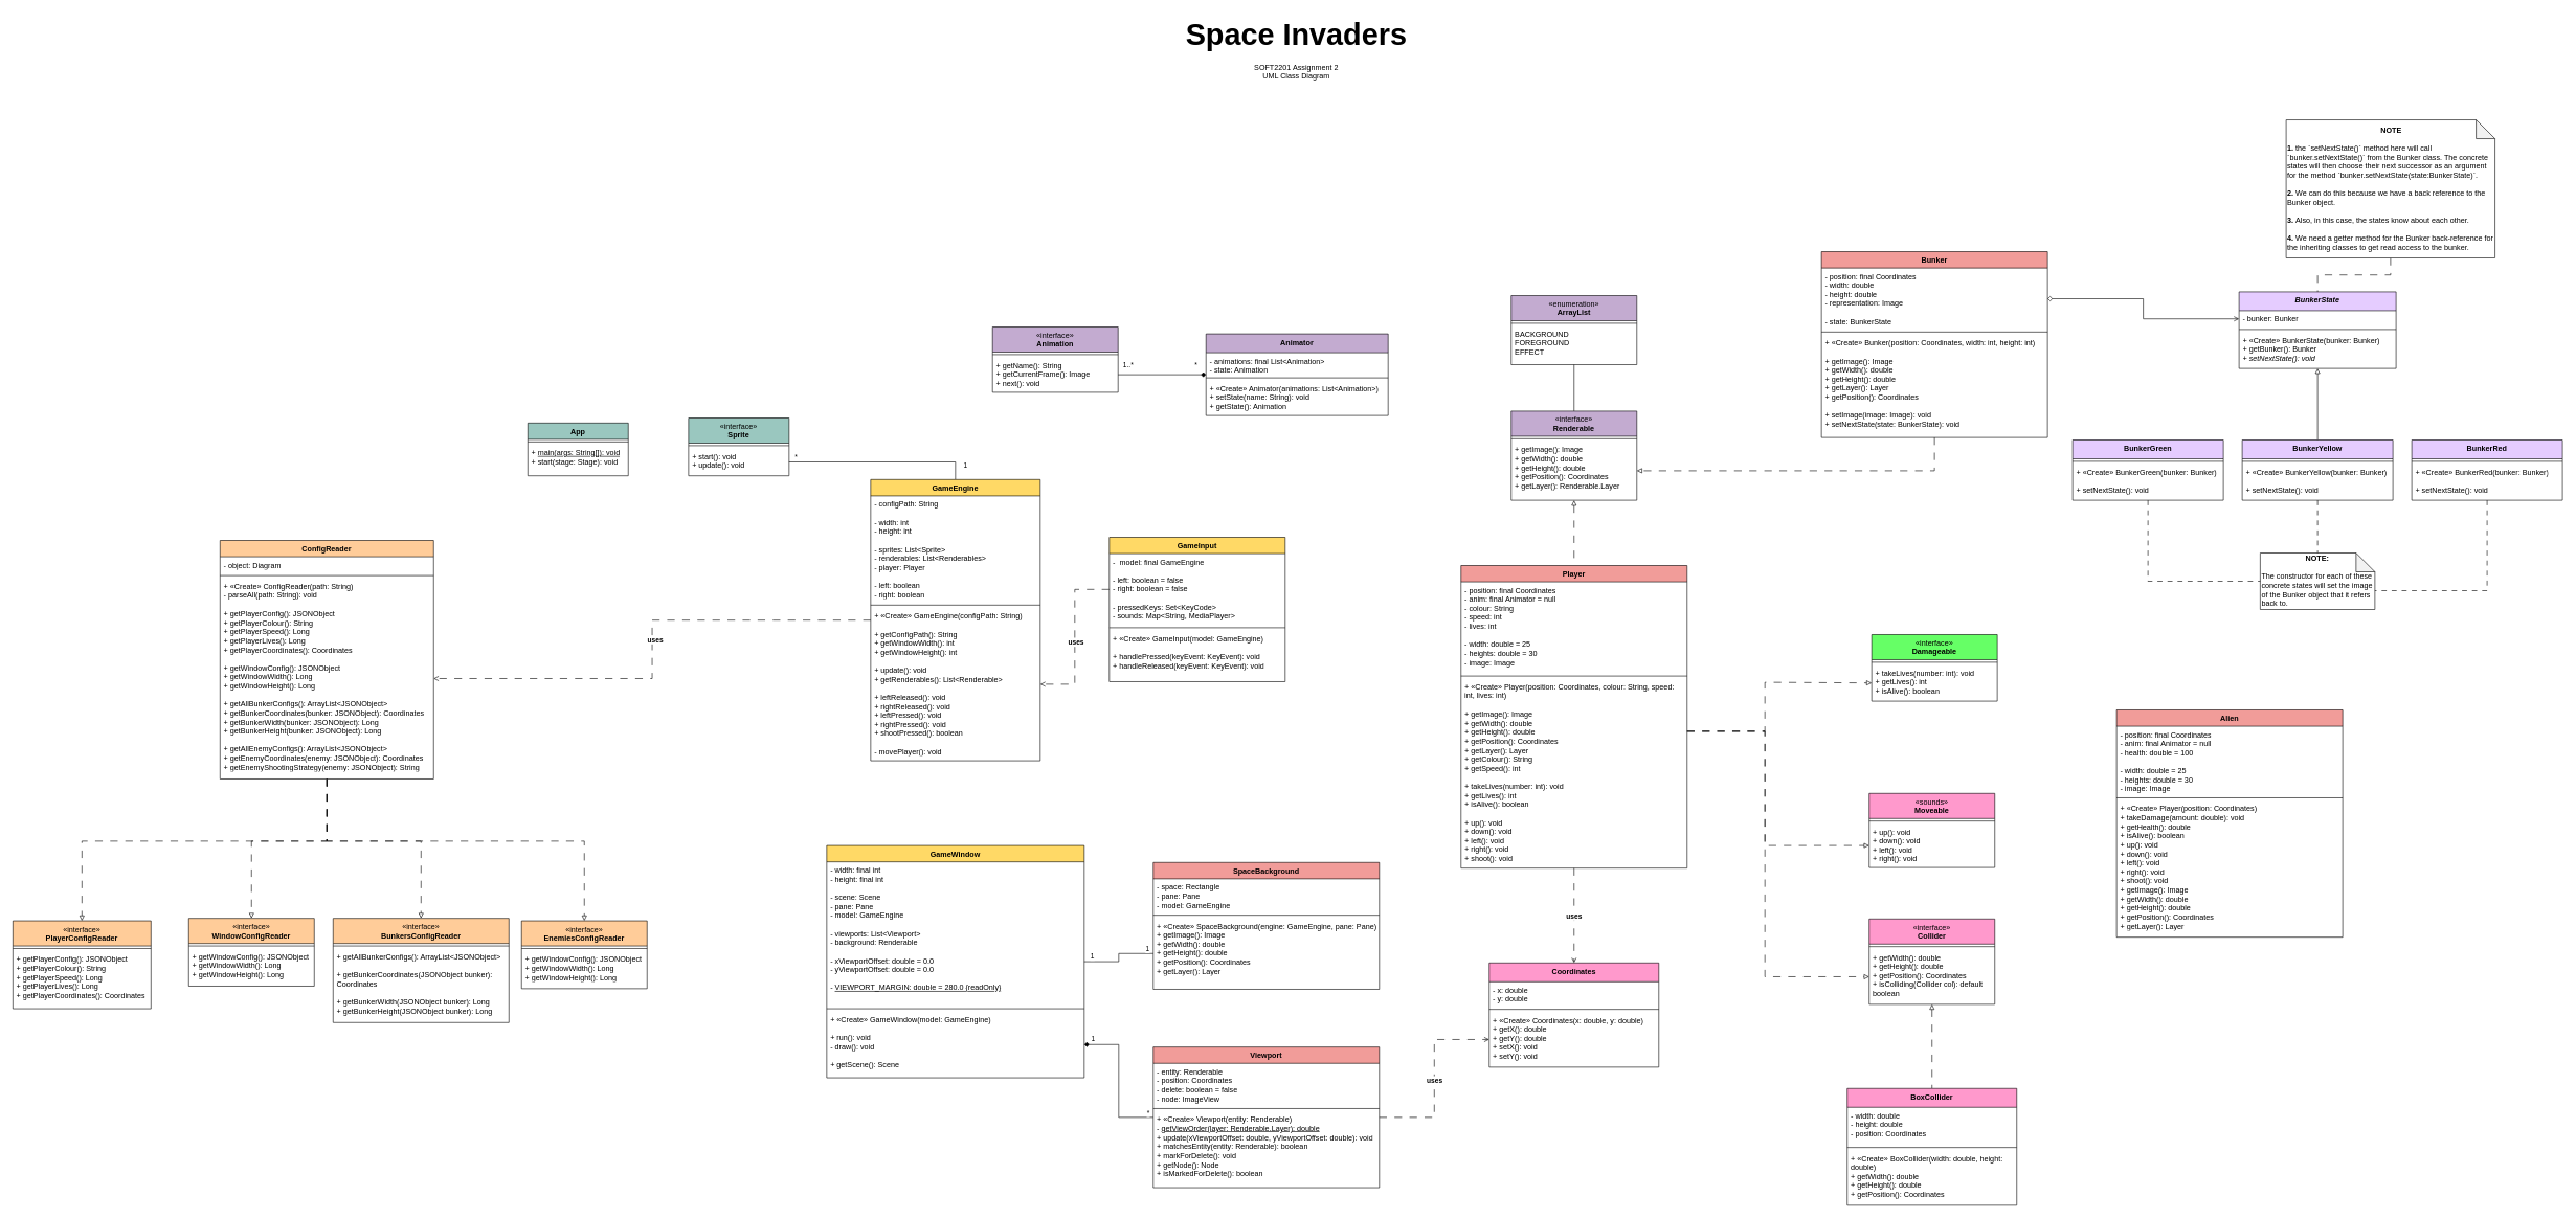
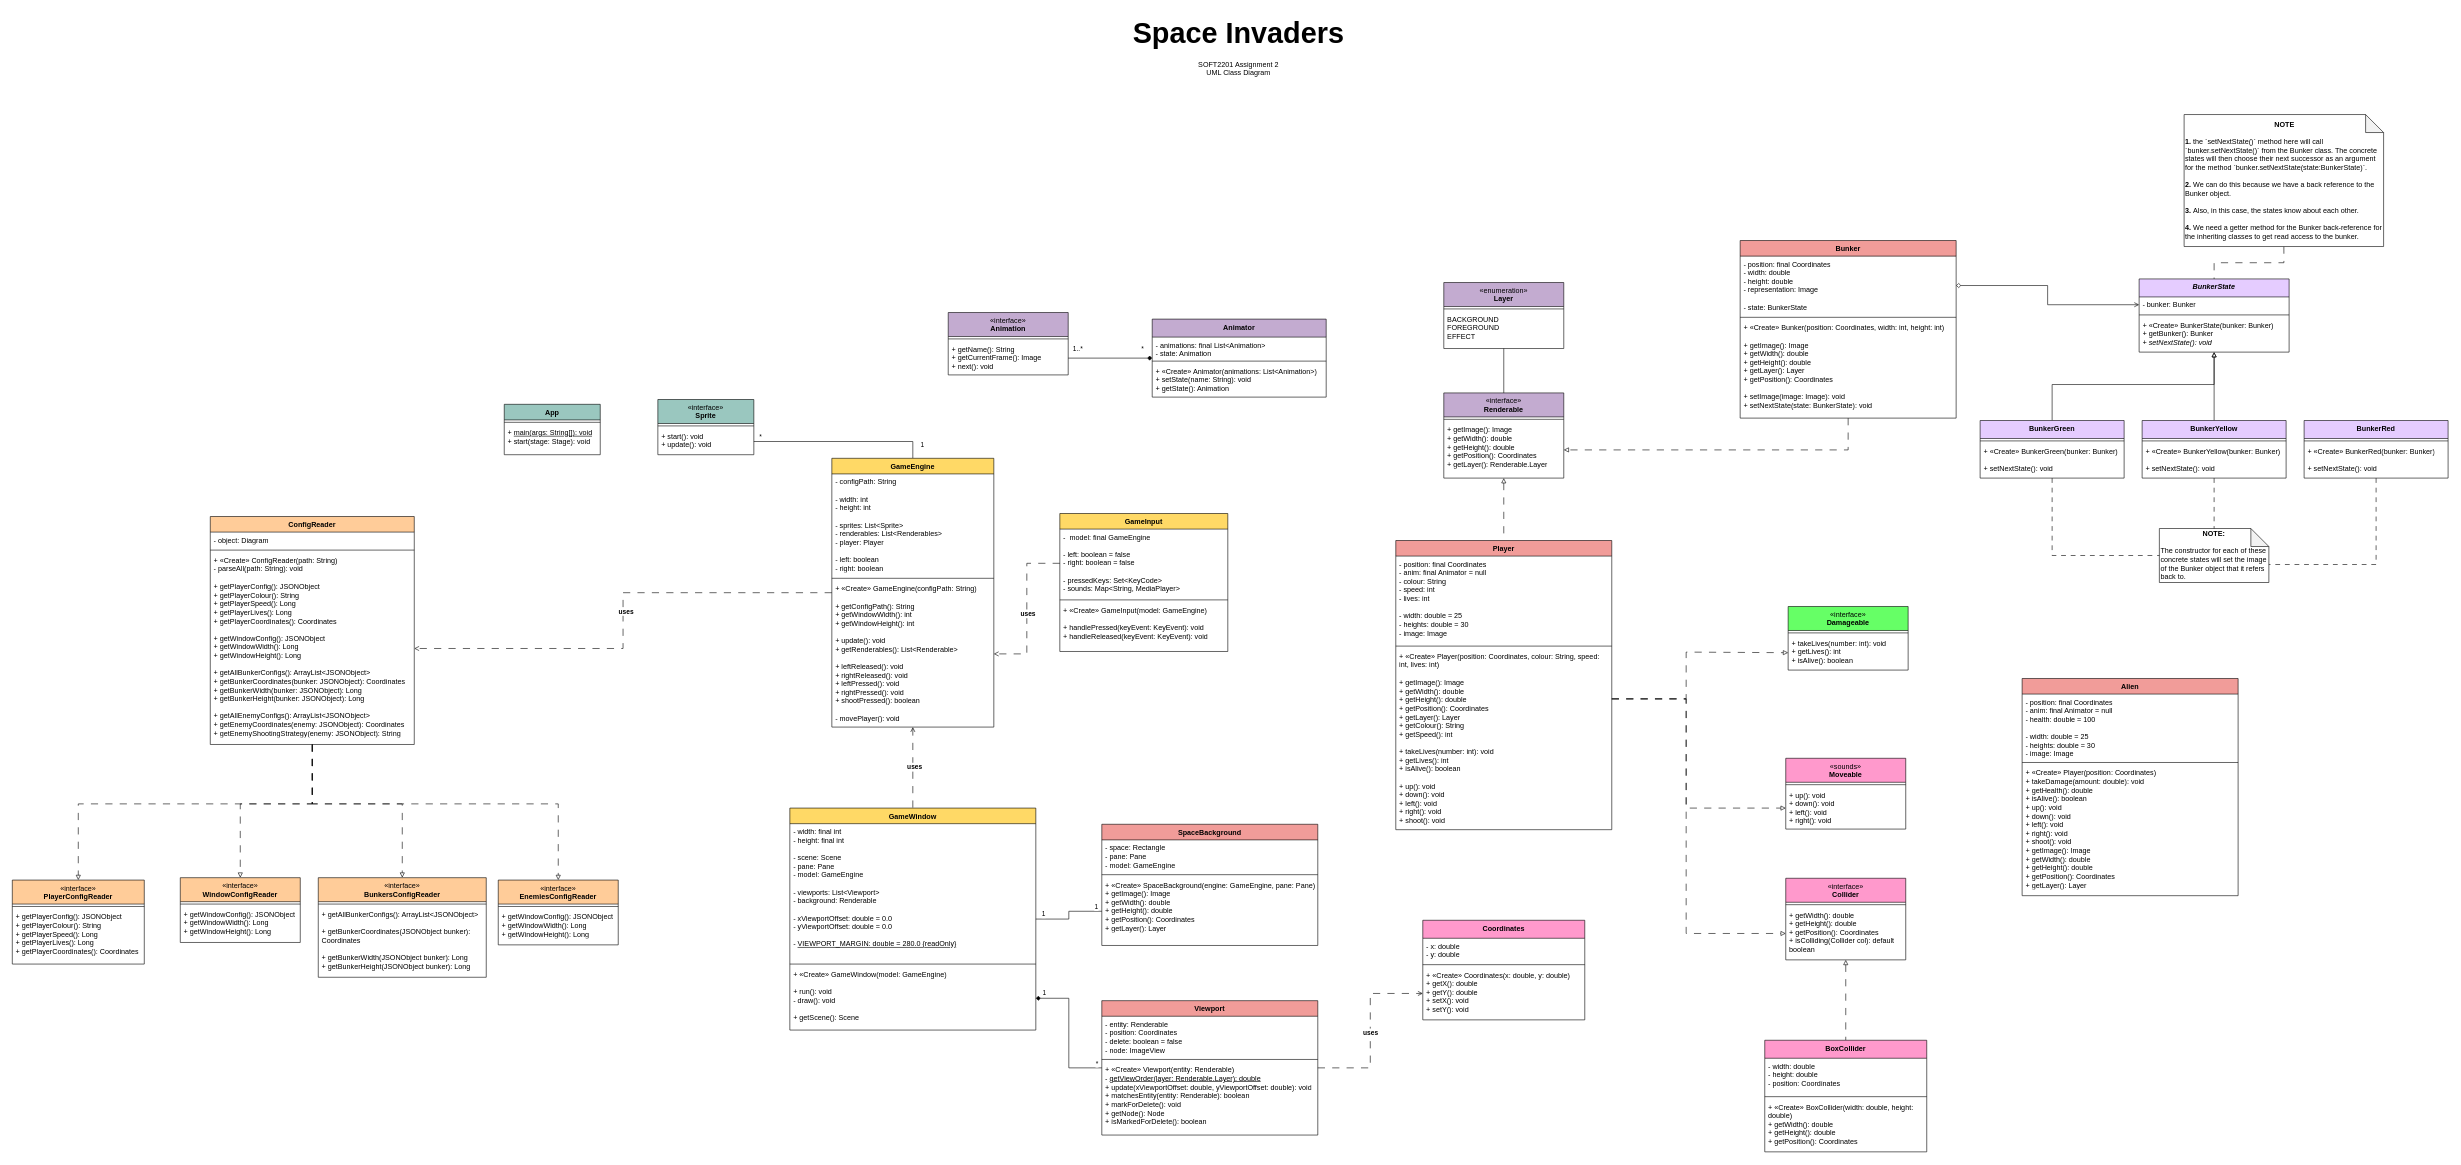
- <mxCell id="88" value="&lt;span style=&quot;font-weight: normal;&quot;&gt;«enumeration»&lt;/span&gt;&lt;br style=&quot;border-color: var(--border-color); font-weight: 400;&quot;&gt;ArrayList" style="swimlane;fontStyle=1;align=center;verticalAlign=top;childLayout=stackLayout;horizontal=1;startSize=40;horizontalStack=0;resizeParent=1;resizeParentMax=0;resizeLast=0;collapsible=1;marginBottom=0;whiteSpace=wrap;html=1;fillColor=#C3ABD0;" parent="1" vertex="1"><mxGeometry x="2406" y="470" width="200" height="110" as="geometry" /></mxCell>
+ <mxCell id="88" value="&lt;span style=&quot;font-weight: normal;&quot;&gt;«enumeration»&lt;/span&gt;&lt;br style=&quot;border-color: var(--border-color); font-weight: 400;&quot;&gt;Layer" style="swimlane;fontStyle=1;align=center;verticalAlign=top;childLayout=stackLayout;horizontal=1;startSize=40;horizontalStack=0;resizeParent=1;resizeParentMax=0;resizeLast=0;collapsible=1;marginBottom=0;whiteSpace=wrap;html=1;fillColor=#C3ABD0;" parent="1" vertex="1"><mxGeometry x="2406" y="470" width="200" height="110" as="geometry" /></mxCell>
+ <mxCell id="120" style="edgeStyle=orthogonalEdgeStyle;rounded=0;orthogonalLoop=1;jettySize=auto;html=1;entryX=0.5;entryY=0;entryDx=0;entryDy=0;endArrow=none;endFill=0;startArrow=block;startFill=0;" edge="1" parent="1" source="122" target="128"><mxGeometry relative="1" as="geometry"><Array as="points"><mxPoint x="3690" y="640" /><mxPoint x="3420" y="640" /></Array></mxGeometry></mxCell>
+ <mxCell id="9" style="edgeStyle=orthogonalEdgeStyle;rounded=0;orthogonalLoop=1;jettySize=auto;html=1;entryX=0.5;entryY=0;entryDx=0;entryDy=0;endArrow=none;endFill=0;dashed=1;dashPattern=12 12;startArrow=open;startFill=0;" parent="1" source="16" target="23" edge="1"><mxGeometry relative="1" as="geometry" /></mxCell>
+ <mxCell id="10" value="uses" style="edgeLabel;html=1;align=center;verticalAlign=middle;resizable=0;points=[];fontStyle=1" parent="9" vertex="1" connectable="0"><mxGeometry x="-0.038" y="2" relative="1" as="geometry"><mxPoint as="offset" /></mxGeometry></mxCell>
- <mxCell id="46" style="edgeStyle=orthogonalEdgeStyle;rounded=0;orthogonalLoop=1;jettySize=auto;html=1;entryX=0.5;entryY=0;entryDx=0;entryDy=0;endArrow=open;endFill=0;dashed=1;dashPattern=12 12;" parent="1" source="49" target="60" edge="1"><mxGeometry relative="1" as="geometry" /></mxCell>
- <mxCell id="47" value="uses" style="edgeLabel;html=1;align=center;verticalAlign=middle;resizable=0;points=[];fontStyle=1" parent="46" vertex="1" connectable="0"><mxGeometry x="0.01" y="-1" relative="1" as="geometry"><mxPoint as="offset" /></mxGeometry></mxCell>
